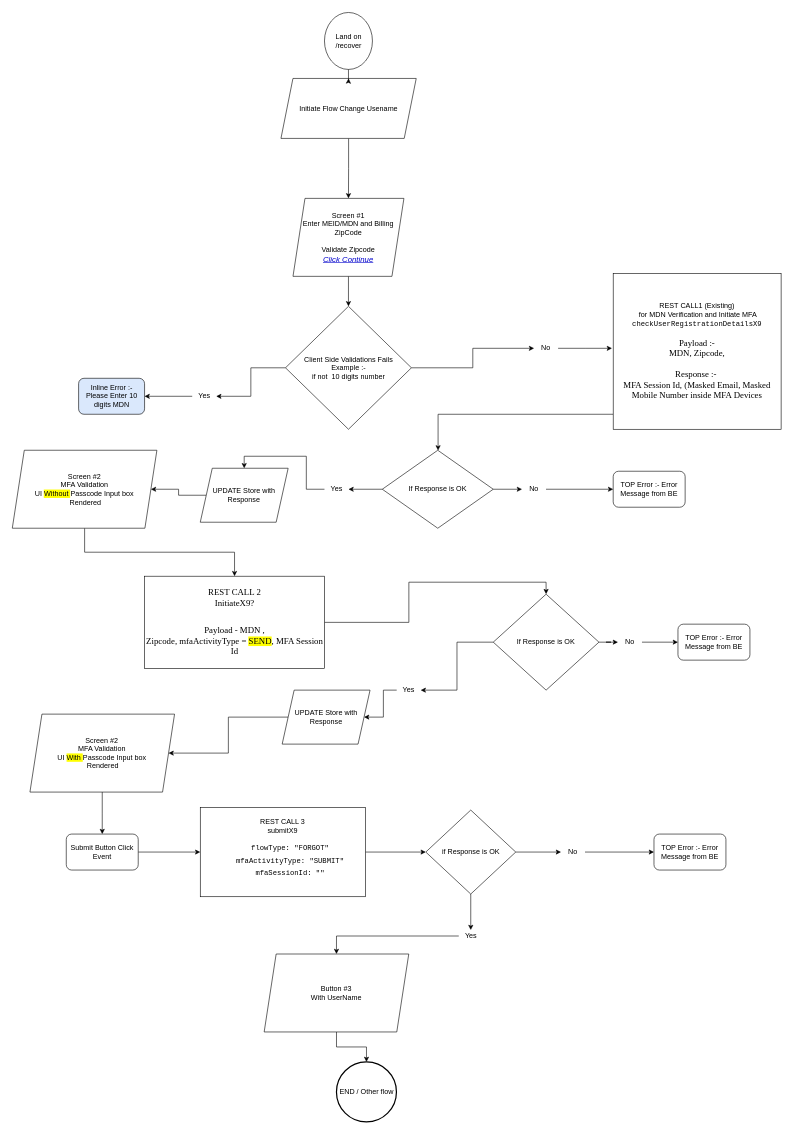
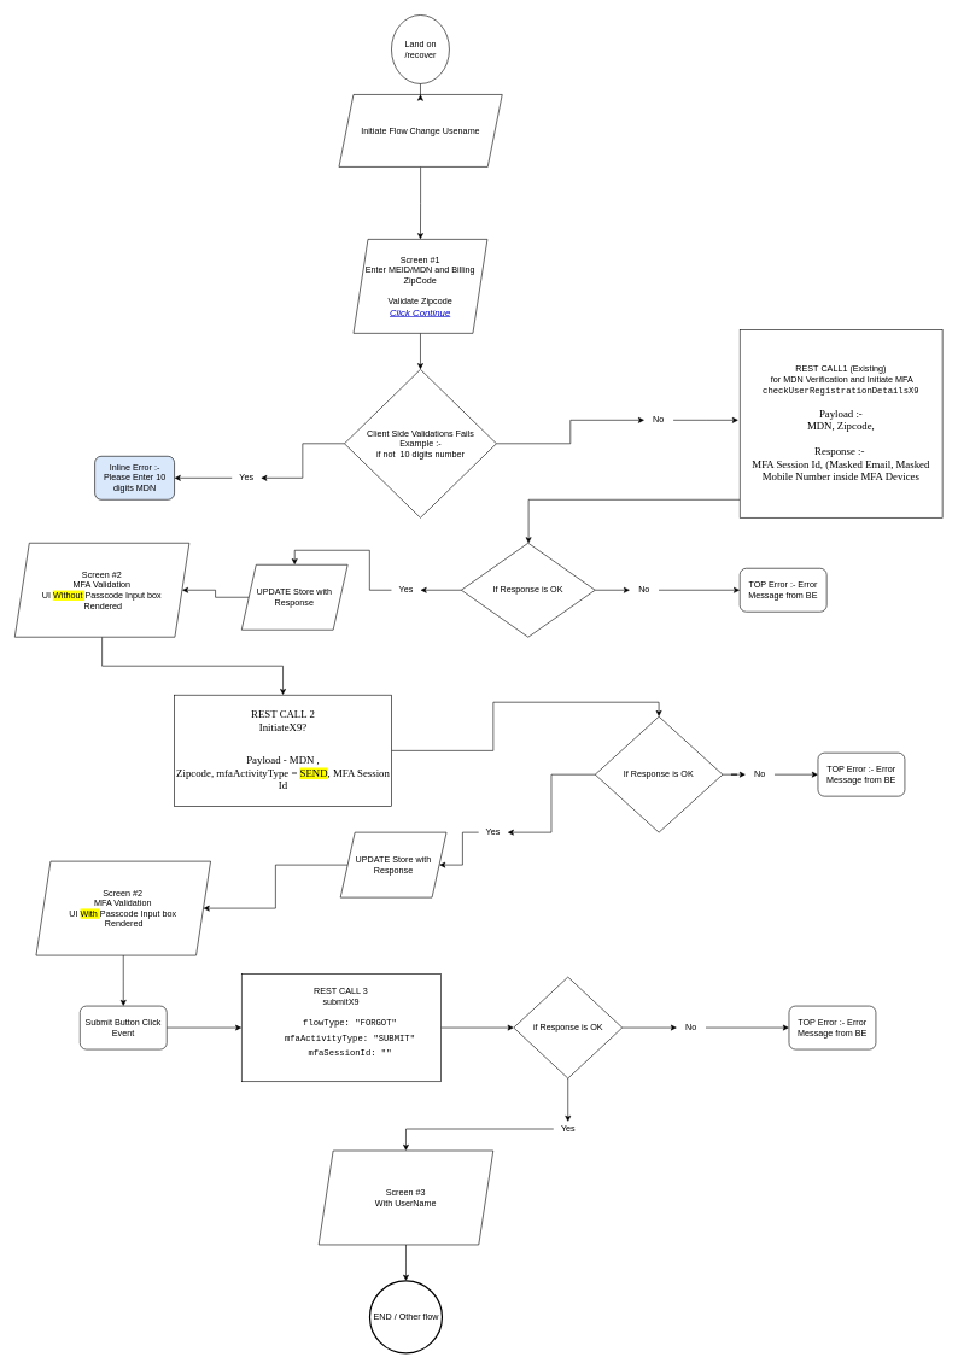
- <mxCell id="25" value="Button #3&lt;br&gt;With UserName" style="shape=parallelogram;perimeter=parallelogramPerimeter;whiteSpace=wrap;html=1;fixedSize=1;" vertex="1" parent="1"><mxGeometry x="439.99" y="1590" width="241.13" height="130" as="geometry" /></mxCell>
+ <mxCell id="25" value="Screen #3&lt;br&gt;With UserName" style="shape=parallelogram;perimeter=parallelogramPerimeter;whiteSpace=wrap;html=1;fixedSize=1;" vertex="1" parent="1"><mxGeometry x="439.99" y="1590" width="241.13" height="130" as="geometry" /></mxCell>
- <mxCell id="29" value="END / Other flow" style="strokeWidth=2;html=1;shape=mxgraph.flowchart.start_2;whiteSpace=wrap;" vertex="1" parent="1"><mxGeometry x="560.56" y="1770" width="100" height="100" as="geometry" /></mxCell>
+ <mxCell id="29" value="END / Other flow" style="strokeWidth=2;html=1;shape=mxgraph.flowchart.start_2;whiteSpace=wrap;" vertex="1" parent="1"><mxGeometry x="510.56" y="1770" width="100" height="100" as="geometry" /></mxCell>
